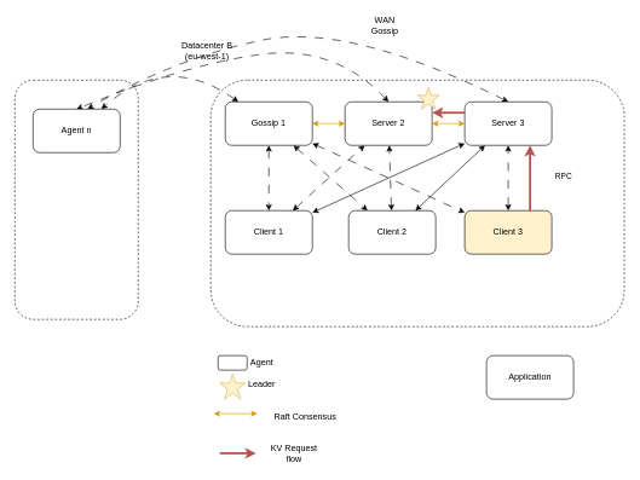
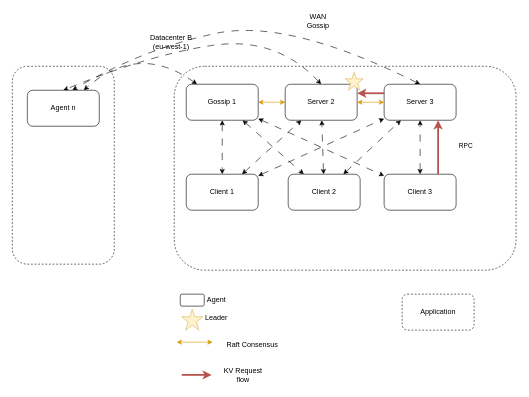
- <mxCell id="19" style="edgeStyle=none;html=1;dashed=0;dashPattern=12 12;startArrow=classic;startFill=1;" edge="1" parent="1" source="20" target="21"><mxGeometry relative="1" as="geometry" /></mxCell>
+ <mxCell id="19" style="edgeStyle=none;html=1;dashed=1;dashPattern=12 12;startArrow=classic;startFill=1;" edge="1" parent="1" source="20" target="21"><mxGeometry relative="1" as="geometry" /></mxCell>
- <mxCell id="15" style="edgeStyle=none;html=1;dashed=0;dashPattern=12 12;startArrow=classic;startFill=1;" edge="1" parent="1" source="16" target="21"><mxGeometry relative="1" as="geometry" /></mxCell>
+ <mxCell id="15" style="edgeStyle=none;html=1;dashed=1;dashPattern=12 12;startArrow=classic;startFill=1;" edge="1" parent="1" source="16" target="21"><mxGeometry relative="1" as="geometry" /></mxCell>
- <mxCell id="23" value="Client 3" style="rounded=1;whiteSpace=wrap;html=1;fillColor=#fff2cc;" vertex="1" parent="1"><mxGeometry x="640" y="290" width="120" height="60" as="geometry" /></mxCell>
+ <mxCell id="23" value="Client 3" style="rounded=1;whiteSpace=wrap;html=1;" vertex="1" parent="1"><mxGeometry x="640" y="290" width="120" height="60" as="geometry" /></mxCell>
- <mxCell id="39" value="Application" style="rounded=1;whiteSpace=wrap;html=1;" vertex="1" parent="1"><mxGeometry x="670" y="490" width="120" height="60" as="geometry" /></mxCell>
+ <mxCell id="39" value="Application" style="rounded=1;whiteSpace=wrap;html=1;dashed=1;" vertex="1" parent="1"><mxGeometry x="670" y="490" width="120" height="60" as="geometry" /></mxCell>
